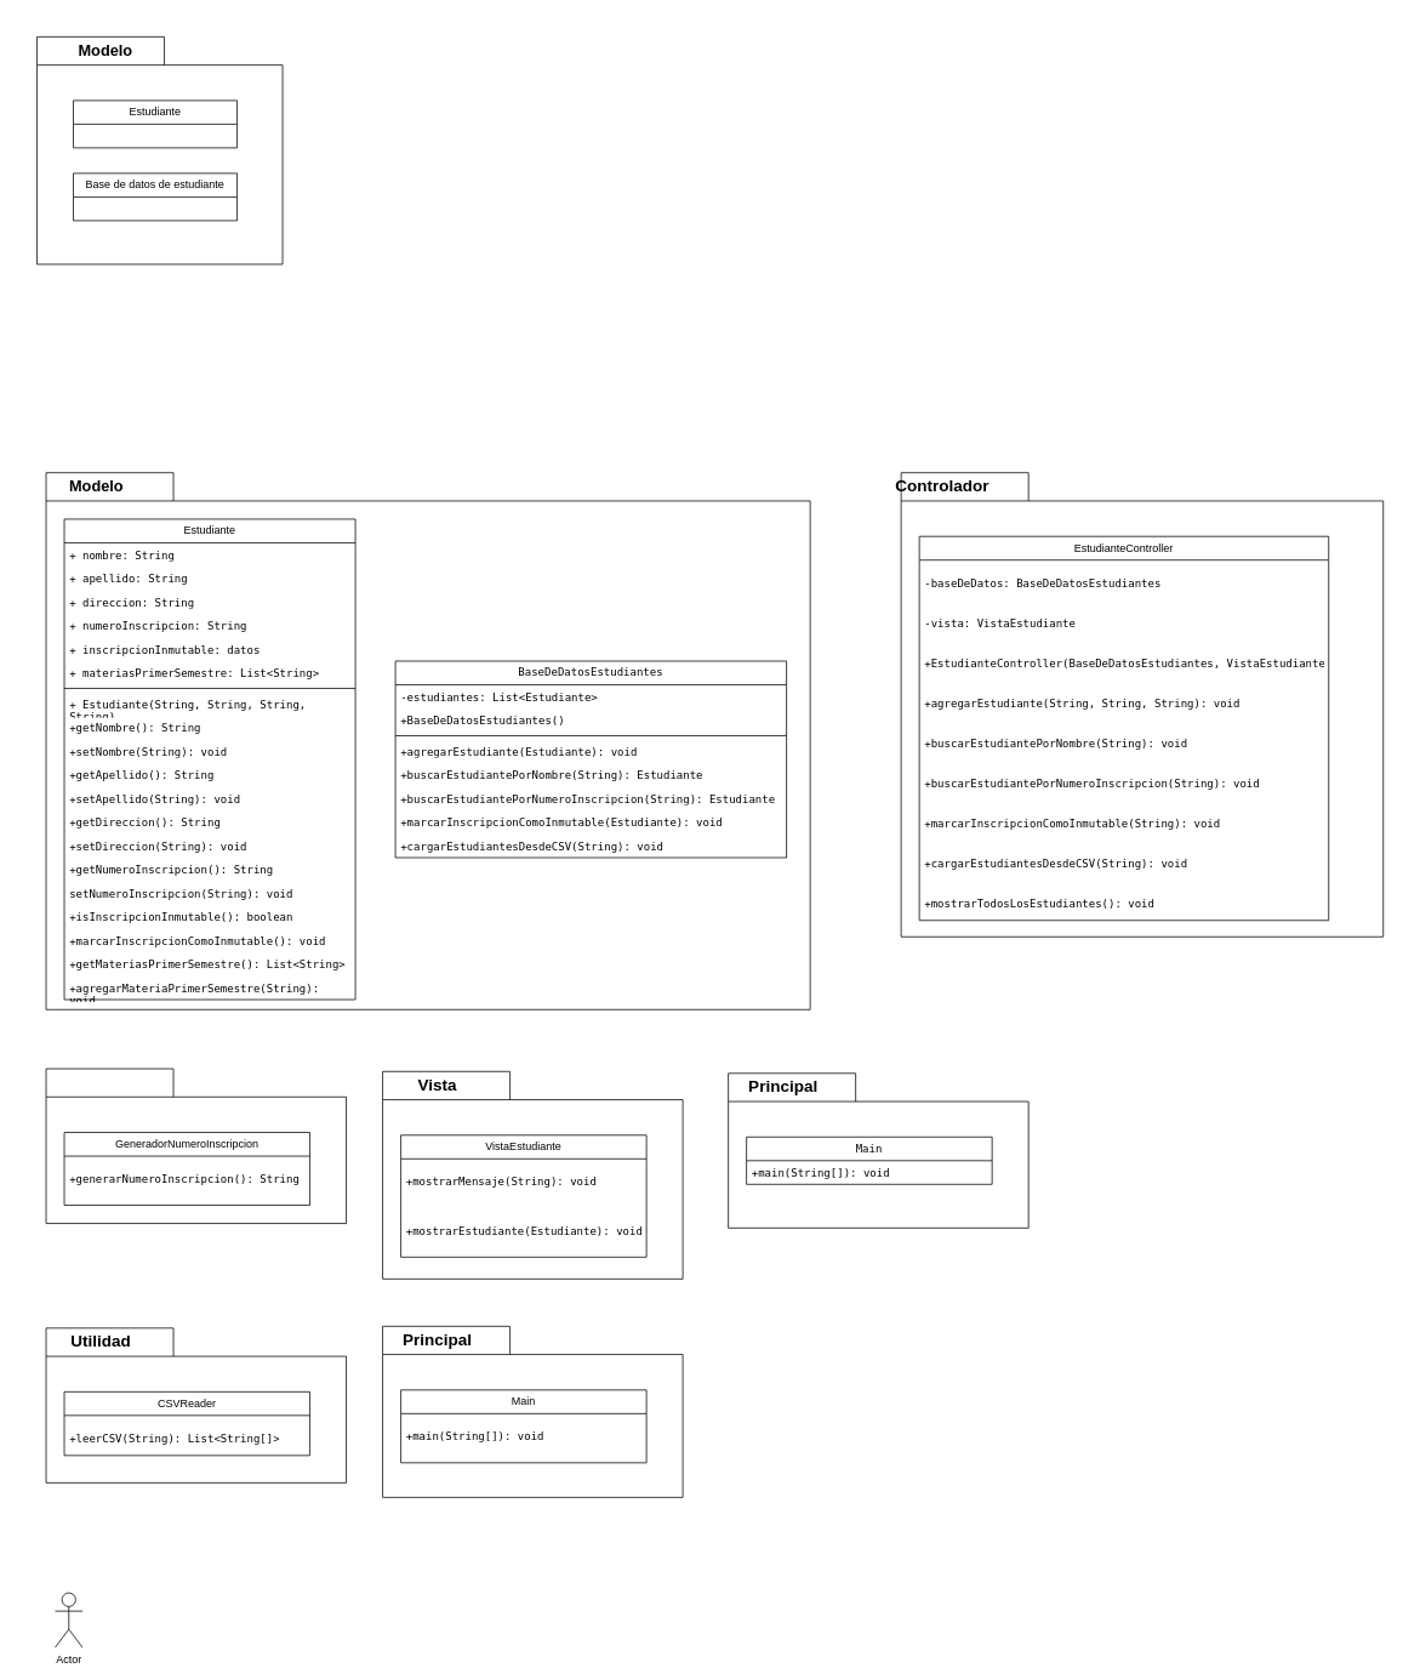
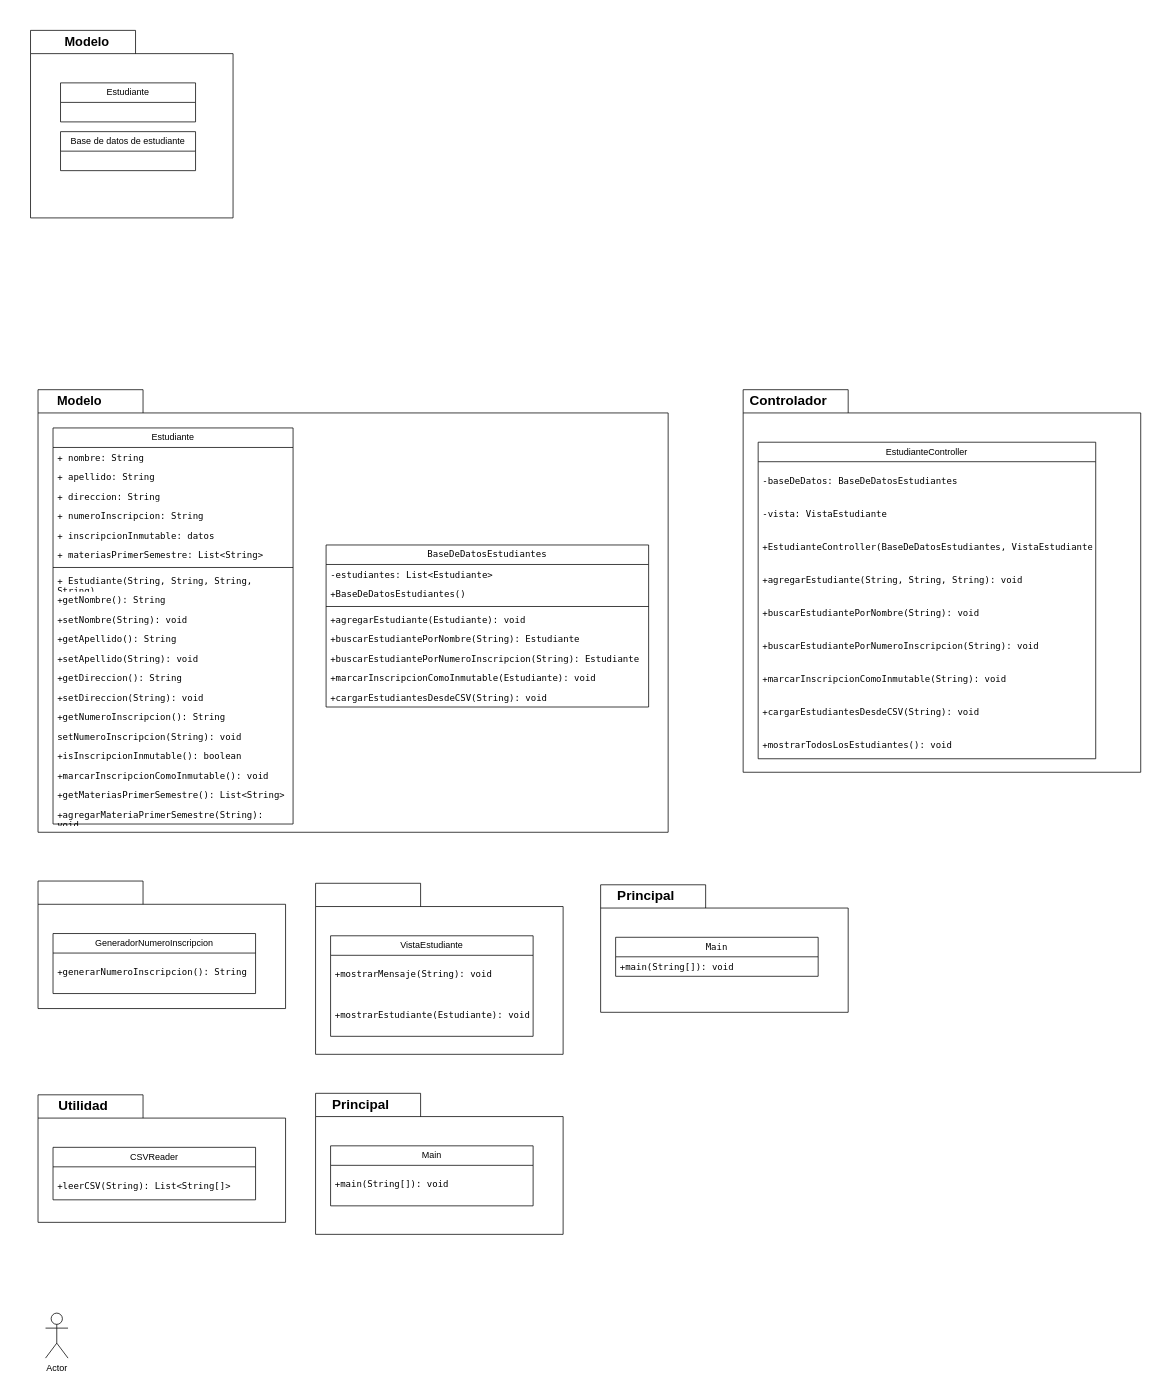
- <mxCell id="70" value="Base de datos de estudiante" style="swimlane;fontStyle=0;childLayout=stackLayout;horizontal=1;startSize=26;fillColor=none;horizontalStack=0;resizeParent=1;resizeParentMax=0;resizeLast=0;collapsible=1;marginBottom=0;whiteSpace=wrap;html=1;" vertex="1" parent="1"><mxGeometry x="80" y="190" width="180" height="52" as="geometry" /></mxCell>
+ <mxCell id="70" value="Base de datos de estudiante" style="swimlane;fontStyle=0;childLayout=stackLayout;horizontal=1;startSize=26;fillColor=none;horizontalStack=0;resizeParent=1;resizeParentMax=0;resizeLast=0;collapsible=1;marginBottom=0;whiteSpace=wrap;html=1;" vertex="1" parent="1"><mxGeometry x="80" y="175" width="180" height="52" as="geometry" /></mxCell>
- <mxCell id="56" value="Controlador" style="text;align=center;fontStyle=1;verticalAlign=middle;spacingLeft=3;spacingRight=3;strokeColor=none;rotatable=0;points=[[0,0.5],[1,0.5]];portConstraint=eastwest;html=1;fontSize=18;" vertex="1" parent="1"><mxGeometry x="995" y="521" width="80" height="26" as="geometry" /></mxCell>
+ <mxCell id="56" value="Controlador" style="text;align=center;fontStyle=1;verticalAlign=middle;spacingLeft=3;spacingRight=3;strokeColor=none;rotatable=0;points=[[0,0.5],[1,0.5]];portConstraint=eastwest;html=1;fontSize=18;" vertex="1" parent="1"><mxGeometry x="1010" y="521" width="80" height="26" as="geometry" /></mxCell>
- <mxCell id="61" value="Vista" style="text;align=center;fontStyle=1;verticalAlign=middle;spacingLeft=3;spacingRight=3;strokeColor=none;rotatable=0;points=[[0,0.5],[1,0.5]];portConstraint=eastwest;html=1;fontSize=18;" vertex="1" parent="1"><mxGeometry x="440" y="1179" width="80" height="26" as="geometry" /></mxCell>
